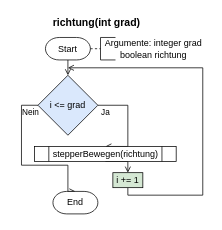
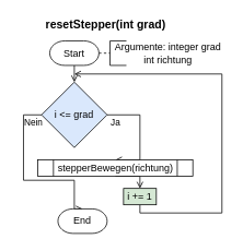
- <mxCell id="2" value="&lt;font size=&quot;1&quot;&gt;&lt;b style=&quot;font-size: 14px&quot;&gt;richtung(int grad)&lt;/b&gt;&lt;/font&gt;" style="text;html=1;align=center;verticalAlign=middle;resizable=0;points=[];autosize=1;strokeColor=none;fillColor=none;fontSize=11;fontFamily=Helvetica;fontColor=default;" vertex="1" parent="1"><mxGeometry x="48" y="20" width="160" height="20" as="geometry" /></mxCell>
+ <mxCell id="2" value="&lt;font size=&quot;1&quot;&gt;&lt;b style=&quot;font-size: 14px&quot;&gt;resetStepper(int grad)&lt;/b&gt;&lt;/font&gt;" style="text;html=1;align=center;verticalAlign=middle;resizable=0;points=[];autosize=1;strokeColor=none;fillColor=none;fontSize=11;fontFamily=Helvetica;fontColor=default;" vertex="1" parent="1"><mxGeometry x="48" y="20" width="160" height="20" as="geometry" /></mxCell>
- <mxCell id="9" value="Argumente: integer grad&lt;br&gt;boolean richtung" style="text;html=1;align=center;verticalAlign=middle;resizable=0;points=[];autosize=1;strokeColor=none;fillColor=none;" vertex="1" parent="1"><mxGeometry x="133.5" y="49.52" width="140" height="30" as="geometry" /></mxCell>
+ <mxCell id="9" value="Argumente: integer grad&lt;br&gt;int richtung" style="text;html=1;align=center;verticalAlign=middle;resizable=0;points=[];autosize=1;strokeColor=none;fillColor=none;" vertex="1" parent="1"><mxGeometry x="133.5" y="49.52" width="140" height="30" as="geometry" /></mxCell>
